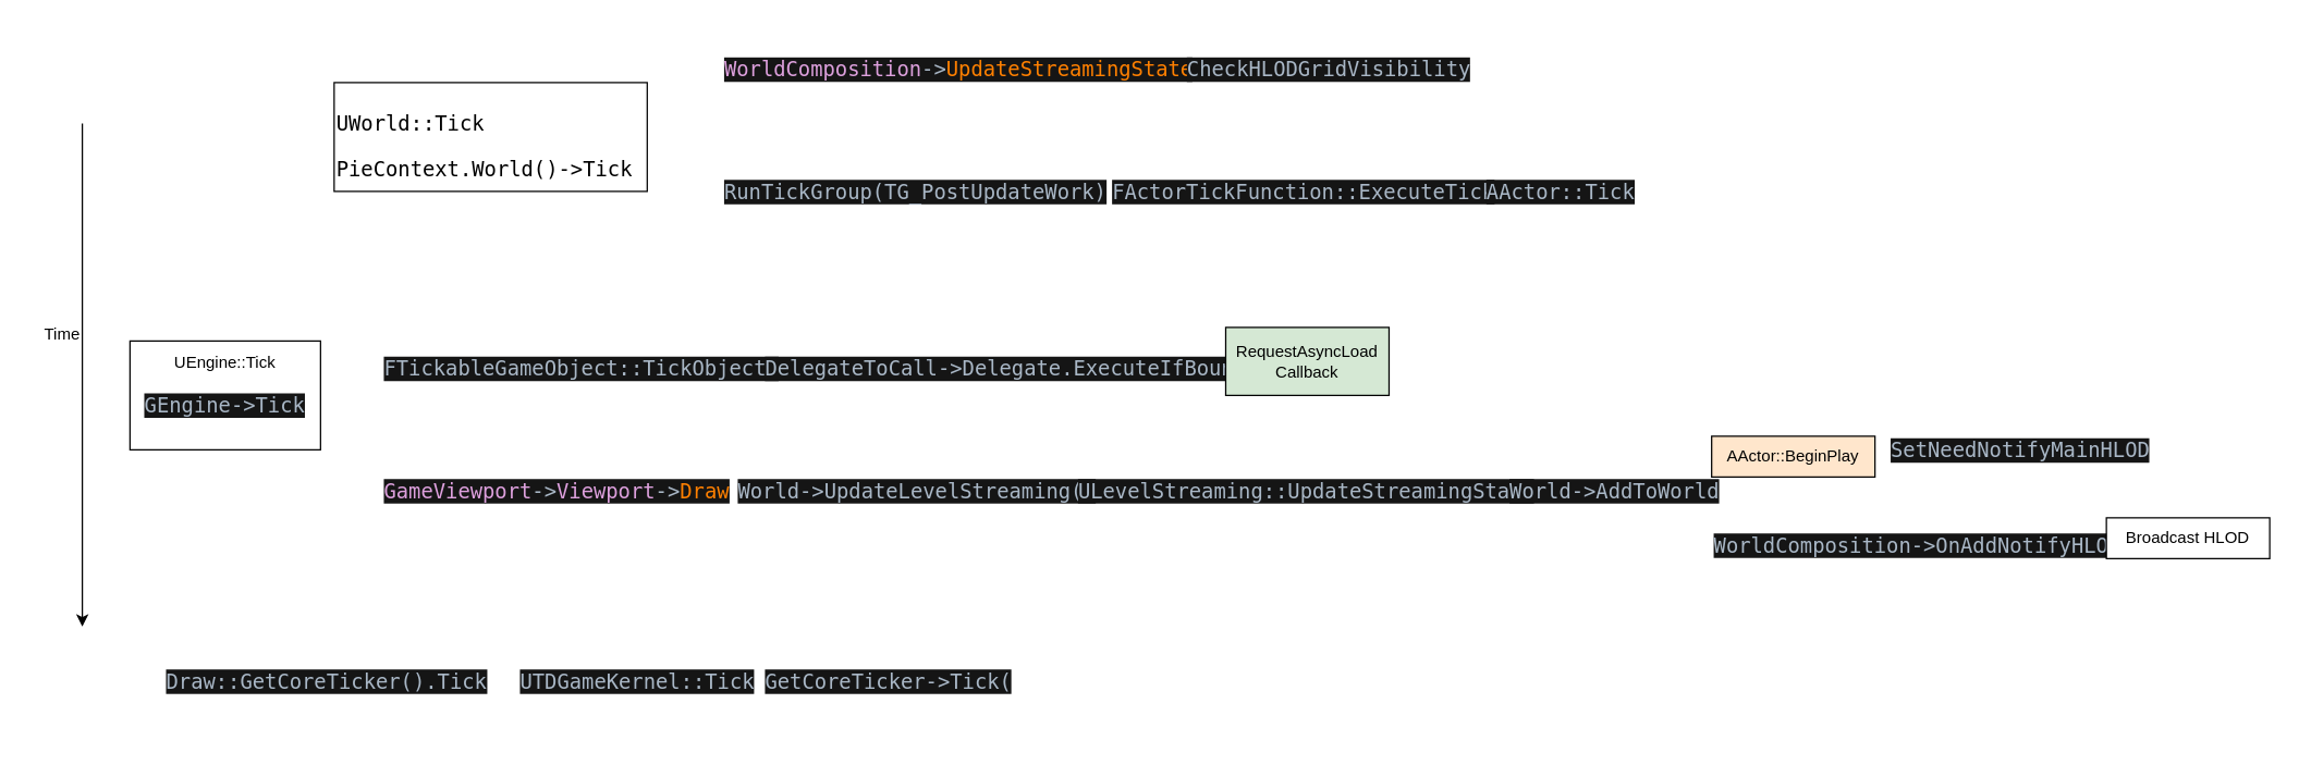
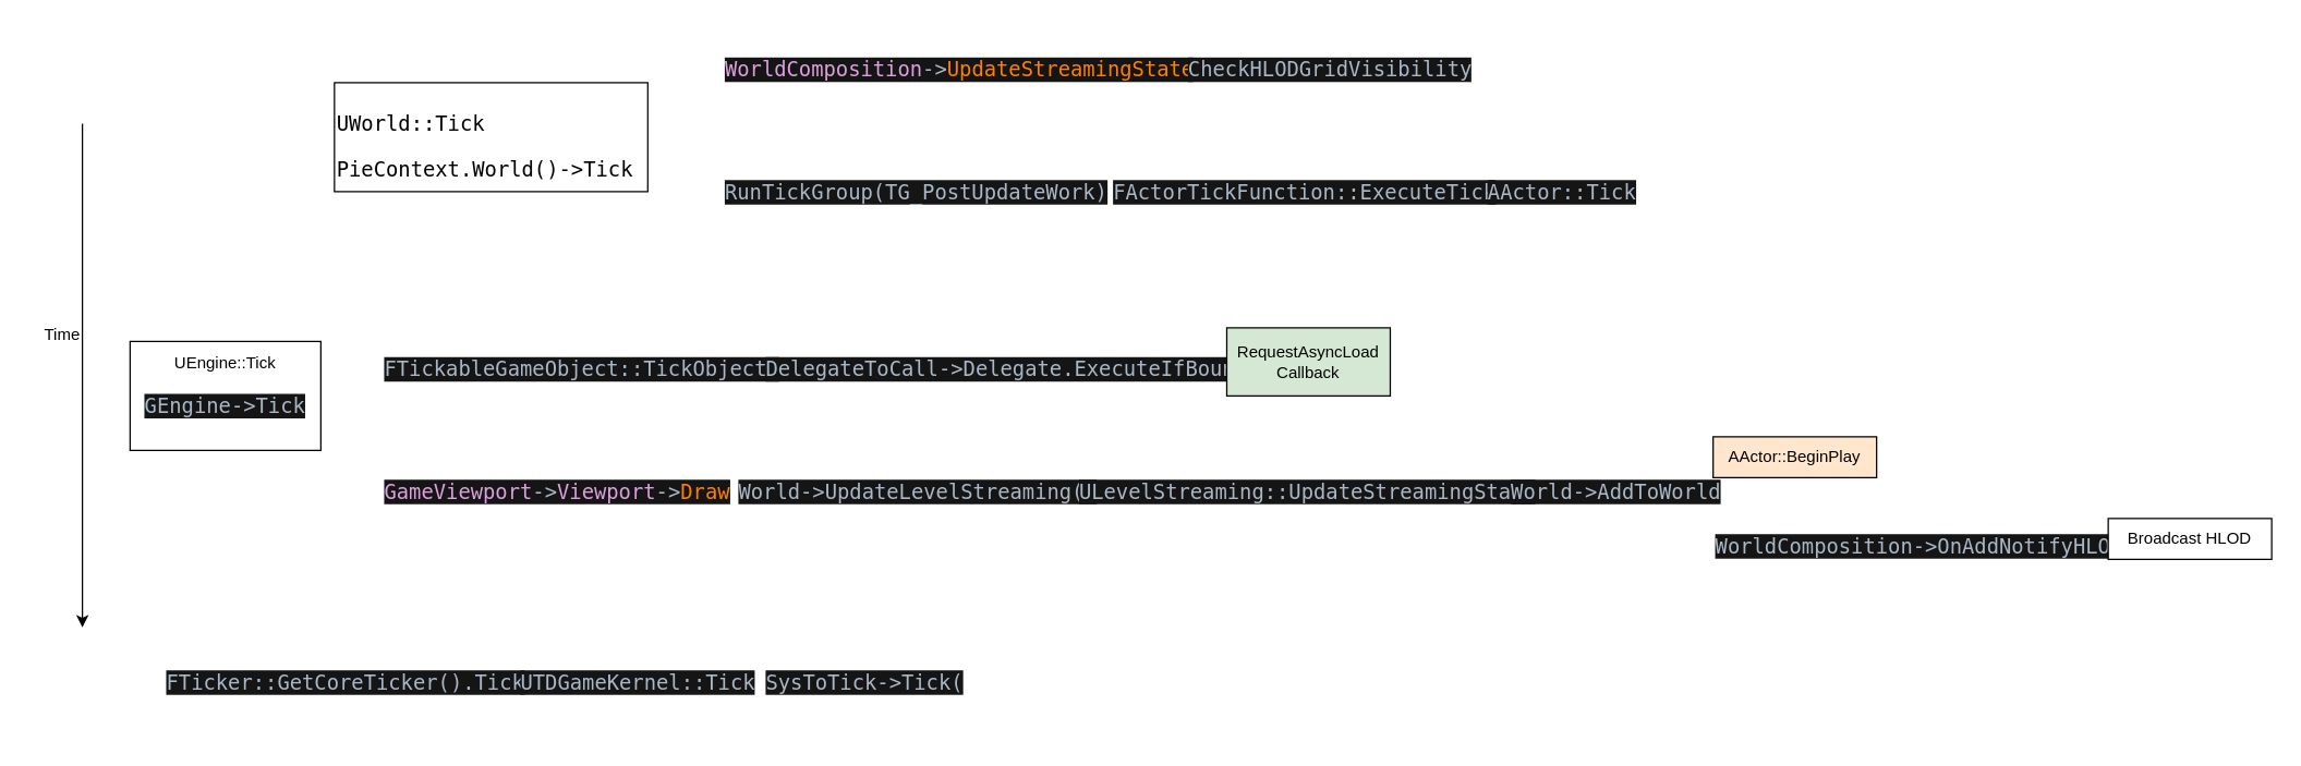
- <mxCell id="14" value="&lt;pre style=&quot;background-color:#151515;color:#a9b7c6;font-family:'Consolas',monospace;font-size:11.3pt;&quot;&gt;SetNeedNotifyMainHLOD&lt;/pre&gt;" style="text;whiteSpace=wrap;html=1;" parent="1" vertex="1"><mxGeometry x="1387" y="300" width="210" height="70" as="geometry" /></mxCell>
- <mxCell id="22" value="&lt;pre style=&quot;background-color:#151515;color:#a9b7c6;font-family:'Consolas',monospace;font-size:11.3pt;&quot;&gt;Draw::GetCoreTicker().Tick&lt;/pre&gt;" style="text;whiteSpace=wrap;html=1;fontColor=#000000;" vertex="1" parent="1"><mxGeometry x="120" y="470" width="270" height="70" as="geometry" /></mxCell>
+ <mxCell id="22" value="&lt;pre style=&quot;background-color:#151515;color:#a9b7c6;font-family:'Consolas',monospace;font-size:11.3pt;&quot;&gt;FTicker::GetCoreTicker().Tick&lt;/pre&gt;" style="text;whiteSpace=wrap;html=1;fontColor=#000000;" vertex="1" parent="1"><mxGeometry x="120" y="470" width="270" height="70" as="geometry" /></mxCell>
- <mxCell id="24" value="&lt;pre style=&quot;background-color:#151515;color:#a9b7c6;font-family:'Consolas',monospace;font-size:11.3pt;&quot;&gt;GetCoreTicker-&amp;gt;Tick(&lt;/pre&gt;" style="text;whiteSpace=wrap;html=1;fontColor=#000000;" vertex="1" parent="1"><mxGeometry x="560" y="470" width="170" height="70" as="geometry" /></mxCell>
+ <mxCell id="24" value="&lt;pre style=&quot;background-color:#151515;color:#a9b7c6;font-family:'Consolas',monospace;font-size:11.3pt;&quot;&gt;SysToTick-&amp;gt;Tick(&lt;/pre&gt;" style="text;whiteSpace=wrap;html=1;fontColor=#000000;" vertex="1" parent="1"><mxGeometry x="560" y="470" width="170" height="70" as="geometry" /></mxCell>
